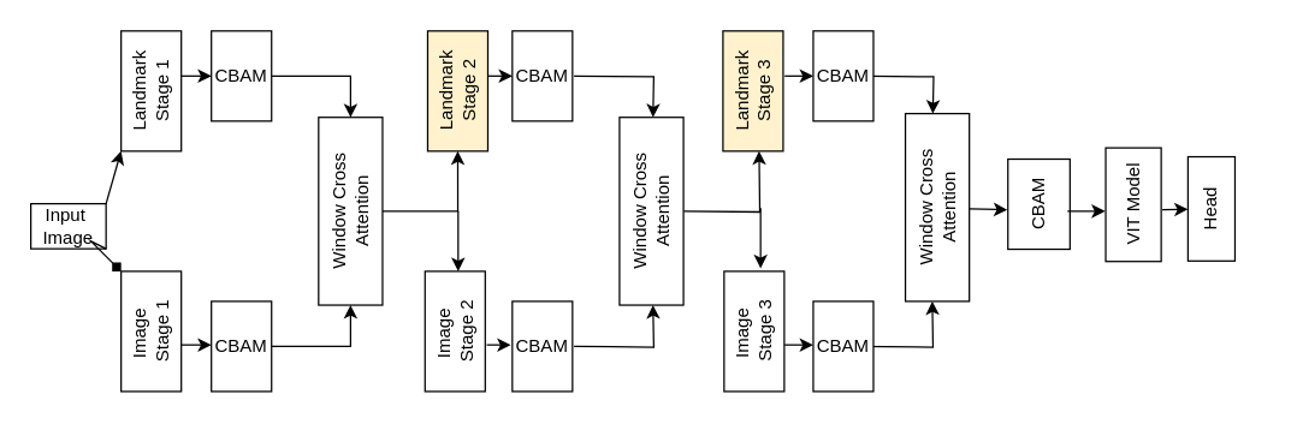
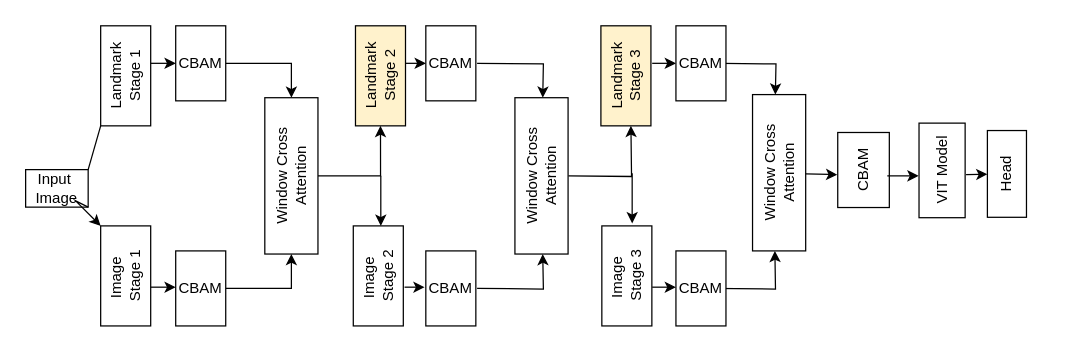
- <mxCell id="28" value="" style="endArrow=classic;html=1;rounded=0;exitX=1;exitY=0;exitDx=0;exitDy=0;entryX=0;entryY=0;entryDx=0;entryDy=0;" edge="1" parent="1" source="2" target="3"><mxGeometry width="50" height="50" relative="1" as="geometry"><mxPoint x="380" y="120" as="sourcePoint" /><mxPoint x="430" y="70" as="targetPoint" /><Array as="points" /></mxGeometry></mxCell>
+ <mxCell id="28" value="" style="endArrow=none;html=1;rounded=0;exitX=1;exitY=0;exitDx=0;exitDy=0;entryX=0;entryY=0;entryDx=0;entryDy=0;" edge="1" parent="1" source="2" target="3"><mxGeometry width="50" height="50" relative="1" as="geometry"><mxPoint x="380" y="120" as="sourcePoint" /><mxPoint x="430" y="70" as="targetPoint" /><Array as="points" /></mxGeometry></mxCell>
- <mxCell id="29" value="" style="endArrow=diamond;html=1;rounded=0;exitX=1;exitY=1;exitDx=0;exitDy=0;entryX=1;entryY=0;entryDx=0;entryDy=0;" edge="1" parent="1" source="2" target="4"><mxGeometry width="50" height="50" relative="1" as="geometry"><mxPoint x="380" y="120" as="sourcePoint" /><mxPoint x="430" y="70" as="targetPoint" /><Array as="points"><mxPoint x="60" y="160" /></Array></mxGeometry></mxCell>
+ <mxCell id="29" value="" style="endArrow=classic;html=1;rounded=0;exitX=1;exitY=1;exitDx=0;exitDy=0;entryX=1;entryY=0;entryDx=0;entryDy=0;" edge="1" parent="1" source="2" target="4"><mxGeometry width="50" height="50" relative="1" as="geometry"><mxPoint x="380" y="120" as="sourcePoint" /><mxPoint x="430" y="70" as="targetPoint" /><Array as="points"><mxPoint x="60" y="160" /></Array></mxGeometry></mxCell>
